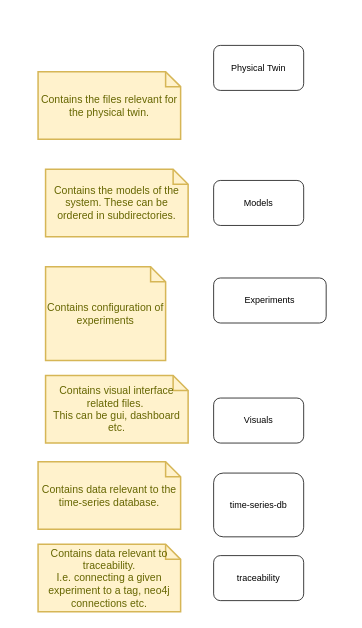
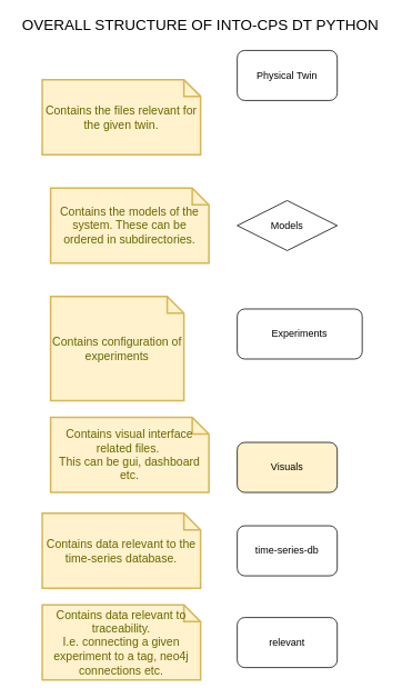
+ <mxCell id="14" value="OVERALL STRUCTURE OF INTO-CPS DT PYTHON" style="text;html=1;strokeColor=none;fillColor=none;align=center;verticalAlign=middle;whiteSpace=wrap;rounded=0;fontSize=18;" vertex="1" parent="1"><mxGeometry x="20" y="20" width="440" height="20" as="geometry" /></mxCell>
- <mxCell id="3" value="Contains the files relevant for the physical twin." style="shape=note;strokeWidth=2;fontSize=14;size=20;whiteSpace=wrap;html=1;fillColor=#fff2cc;strokeColor=#d6b656;fontColor=#666600;" parent="1" vertex="1"><mxGeometry x="50" y="95" width="190" height="90" as="geometry" /></mxCell>
+ <mxCell id="3" value="Contains the files relevant for the given twin." style="shape=note;strokeWidth=2;fontSize=14;size=20;whiteSpace=wrap;html=1;fillColor=#fff2cc;strokeColor=#d6b656;fontColor=#666600;" parent="1" vertex="1"><mxGeometry x="50" y="95" width="190" height="90" as="geometry" /></mxCell>
- <mxCell id="4" value="Models" style="rounded=1;whiteSpace=wrap;html=1;" parent="1" vertex="1"><mxGeometry x="284" y="240" width="120" height="60" as="geometry" /></mxCell>
+ <mxCell id="4" value="Models" style="rhombus;whiteSpace=wrap;html=1;" parent="1" vertex="1"><mxGeometry x="284" y="240" width="120" height="60" as="geometry" /></mxCell>
- <mxCell id="9" value="Visuals" style="rounded=1;whiteSpace=wrap;html=1;" parent="1" vertex="1"><mxGeometry x="284" y="530" width="120" height="60" as="geometry" /></mxCell>
+ <mxCell id="9" value="Visuals" style="rounded=1;whiteSpace=wrap;html=1;fillColor=#fff2cc;" parent="1" vertex="1"><mxGeometry x="284" y="530" width="120" height="60" as="geometry" /></mxCell>
- <mxCell id="10" value="time-series-db" style="rounded=1;whiteSpace=wrap;html=1;" parent="1" vertex="1"><mxGeometry x="284" y="630" width="120" height="85" as="geometry" /></mxCell>
+ <mxCell id="10" value="time-series-db" style="rounded=1;whiteSpace=wrap;html=1;" parent="1" vertex="1"><mxGeometry x="284" y="630" width="120" height="60" as="geometry" /></mxCell>
- <mxCell id="12" value="traceability" style="rounded=1;whiteSpace=wrap;html=1;" parent="1" vertex="1"><mxGeometry x="284" y="740" width="120" height="60" as="geometry" /></mxCell>
+ <mxCell id="12" value="relevant" style="rounded=1;whiteSpace=wrap;html=1;" parent="1" vertex="1"><mxGeometry x="284" y="740" width="120" height="60" as="geometry" /></mxCell>
